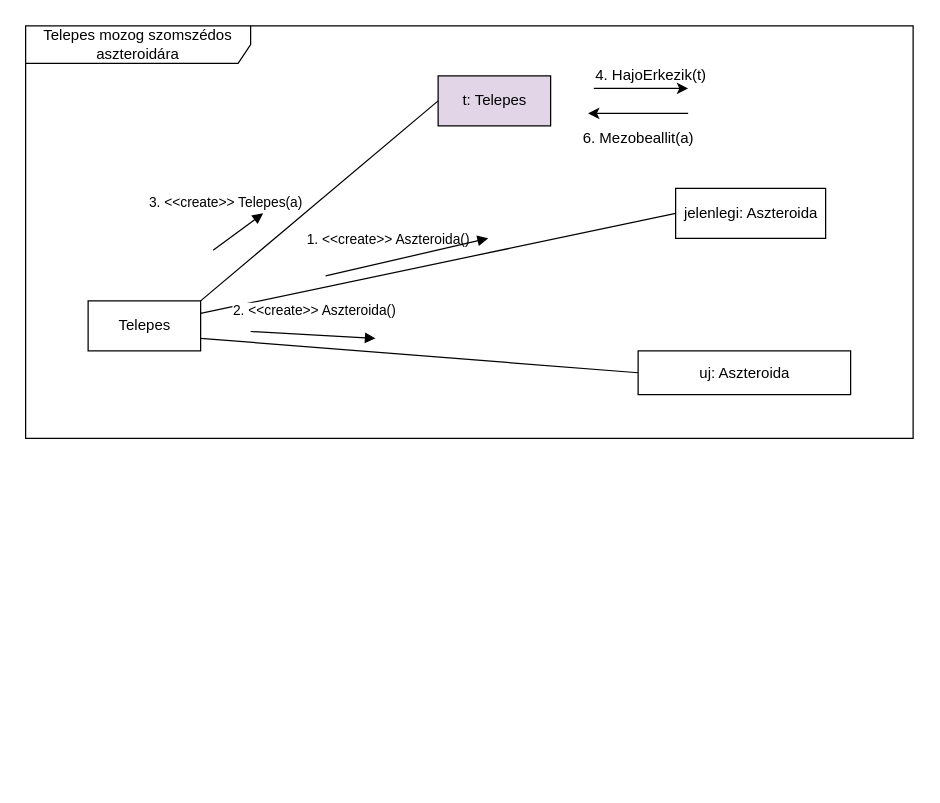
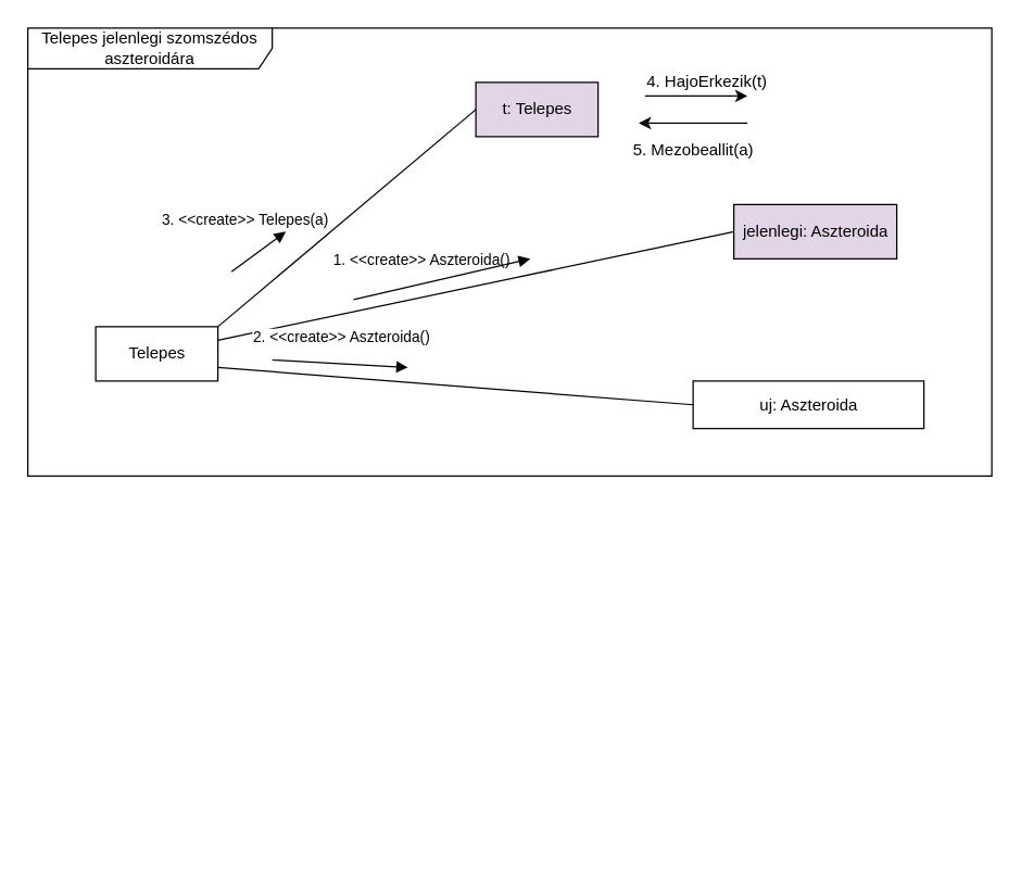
- <mxCell id="2" value="Telepes mozog szomszédos aszteroidára" style="shape=umlFrame;whiteSpace=wrap;html=1;width=180;height=30;" vertex="1" parent="1"><mxGeometry x="20" y="20" width="710" height="330" as="geometry" /></mxCell>
+ <mxCell id="2" value="Telepes jelenlegi szomszédos aszteroidára" style="shape=umlFrame;whiteSpace=wrap;html=1;width=180;height=30;" vertex="1" parent="1"><mxGeometry x="20" y="20" width="710" height="330" as="geometry" /></mxCell>
- <mxCell id="18" value="6. Mezobeallit(a)" style="text;html=1;align=center;verticalAlign=middle;resizable=0;points=[];autosize=1;" vertex="1" parent="1"><mxGeometry x="460" y="100" width="100" height="20" as="geometry" /></mxCell>
+ <mxCell id="18" value="5. Mezobeallit(a)" style="text;html=1;align=center;verticalAlign=middle;resizable=0;points=[];autosize=1;" vertex="1" parent="1"><mxGeometry x="460" y="100" width="100" height="20" as="geometry" /></mxCell>
- <mxCell id="4" value="jelenlegi: Aszteroida" style="html=1;" vertex="1" parent="1"><mxGeometry x="540" y="150" width="120" height="40" as="geometry" /></mxCell>
+ <mxCell id="4" value="jelenlegi: Aszteroida" style="html=1;fillColor=#e1d5e7;" vertex="1" parent="1"><mxGeometry x="540" y="150" width="120" height="40" as="geometry" /></mxCell>
